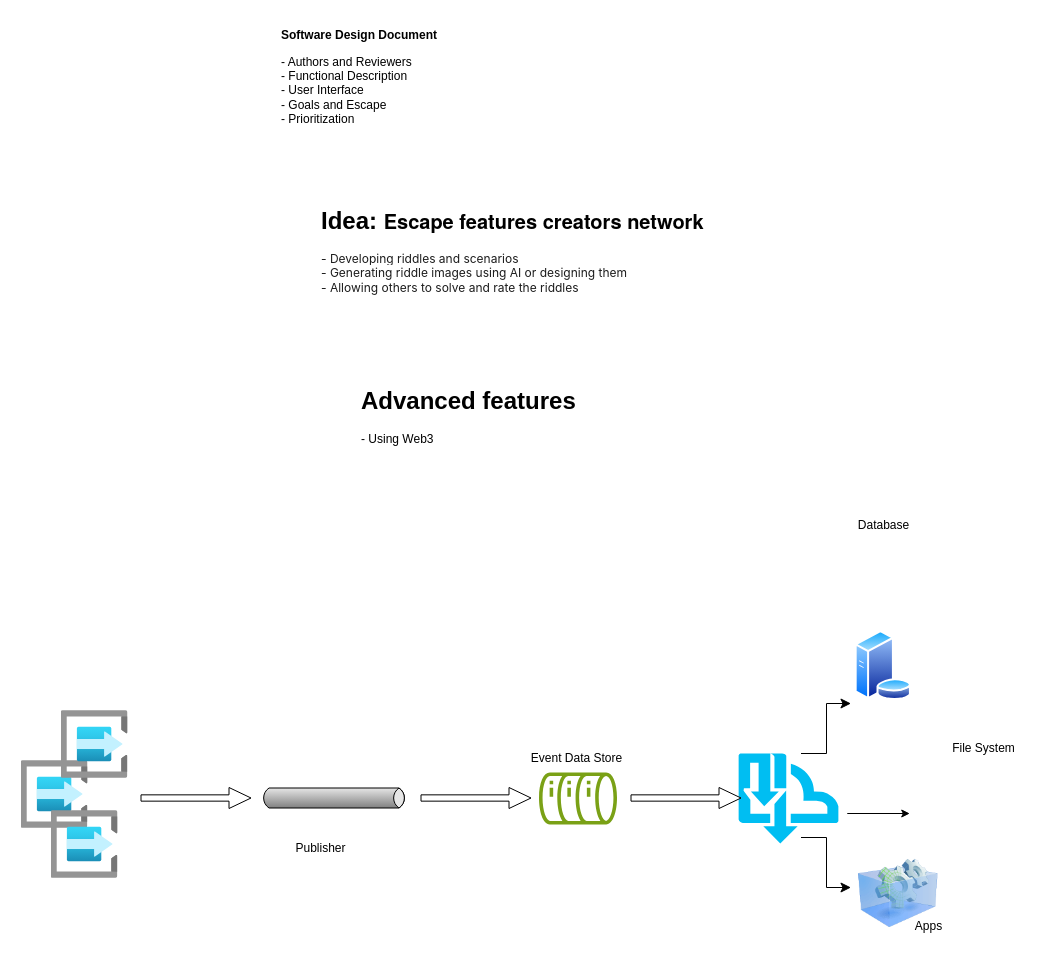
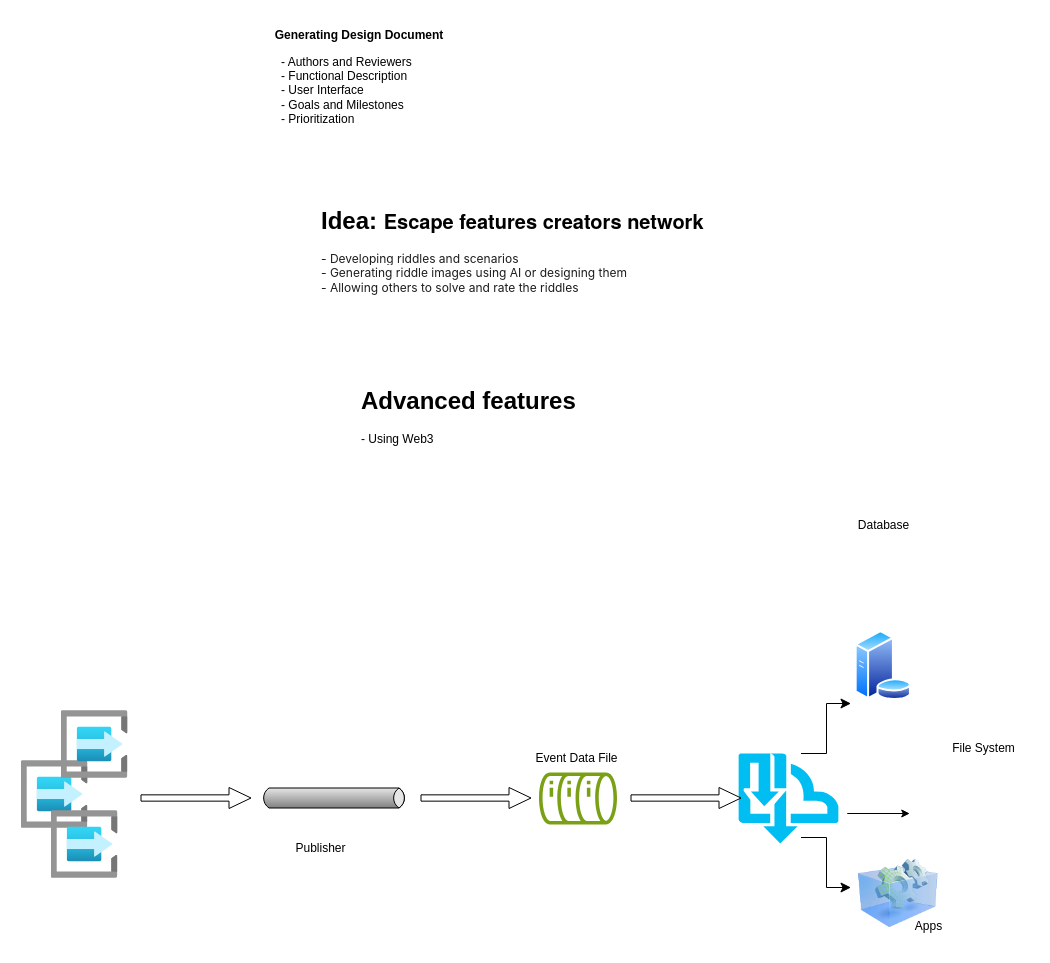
- <mxCell id="2" value="Software Design Document" style="text;strokeColor=none;align=center;fillColor=none;html=1;verticalAlign=middle;whiteSpace=wrap;rounded=0;fontStyle=1" parent="1" vertex="1"><mxGeometry x="249" y="20" width="220" height="30" as="geometry" /></mxCell>
+ <mxCell id="2" value="Generating Design Document" style="text;strokeColor=none;align=center;fillColor=none;html=1;verticalAlign=middle;whiteSpace=wrap;rounded=0;fontStyle=1" parent="1" vertex="1"><mxGeometry x="249" y="20" width="220" height="30" as="geometry" /></mxCell>
- <mxCell id="3" value="- Authors and Reviewers&lt;div&gt;- Functional Description&lt;/div&gt;&lt;div&gt;- User Interface&lt;/div&gt;&lt;div&gt;- Goals and Escape&lt;/div&gt;&lt;div&gt;- Prioritization&lt;/div&gt;" style="text;html=1;align=left;verticalAlign=middle;whiteSpace=wrap;rounded=0;" parent="1" vertex="1"><mxGeometry x="279" y="30" width="240" height="120" as="geometry" /></mxCell>
+ <mxCell id="3" value="- Authors and Reviewers&lt;div&gt;- Functional Description&lt;/div&gt;&lt;div&gt;- User Interface&lt;/div&gt;&lt;div&gt;- Goals and Milestones&lt;/div&gt;&lt;div&gt;- Prioritization&lt;/div&gt;" style="text;html=1;align=left;verticalAlign=middle;whiteSpace=wrap;rounded=0;" parent="1" vertex="1"><mxGeometry x="279" y="30" width="240" height="120" as="geometry" /></mxCell>
- <mxCell id="19" value="Event Data Store" style="text;html=1;align=center;verticalAlign=middle;resizable=0;points=[];autosize=1;strokeColor=none;fillColor=none;" vertex="1" parent="1"><mxGeometry x="520.5" y="743" width="110" height="30" as="geometry" /></mxCell>
+ <mxCell id="19" value="Event Data File" style="text;html=1;align=center;verticalAlign=middle;resizable=0;points=[];autosize=1;strokeColor=none;fillColor=none;" vertex="1" parent="1"><mxGeometry x="520.5" y="743" width="110" height="30" as="geometry" /></mxCell>
